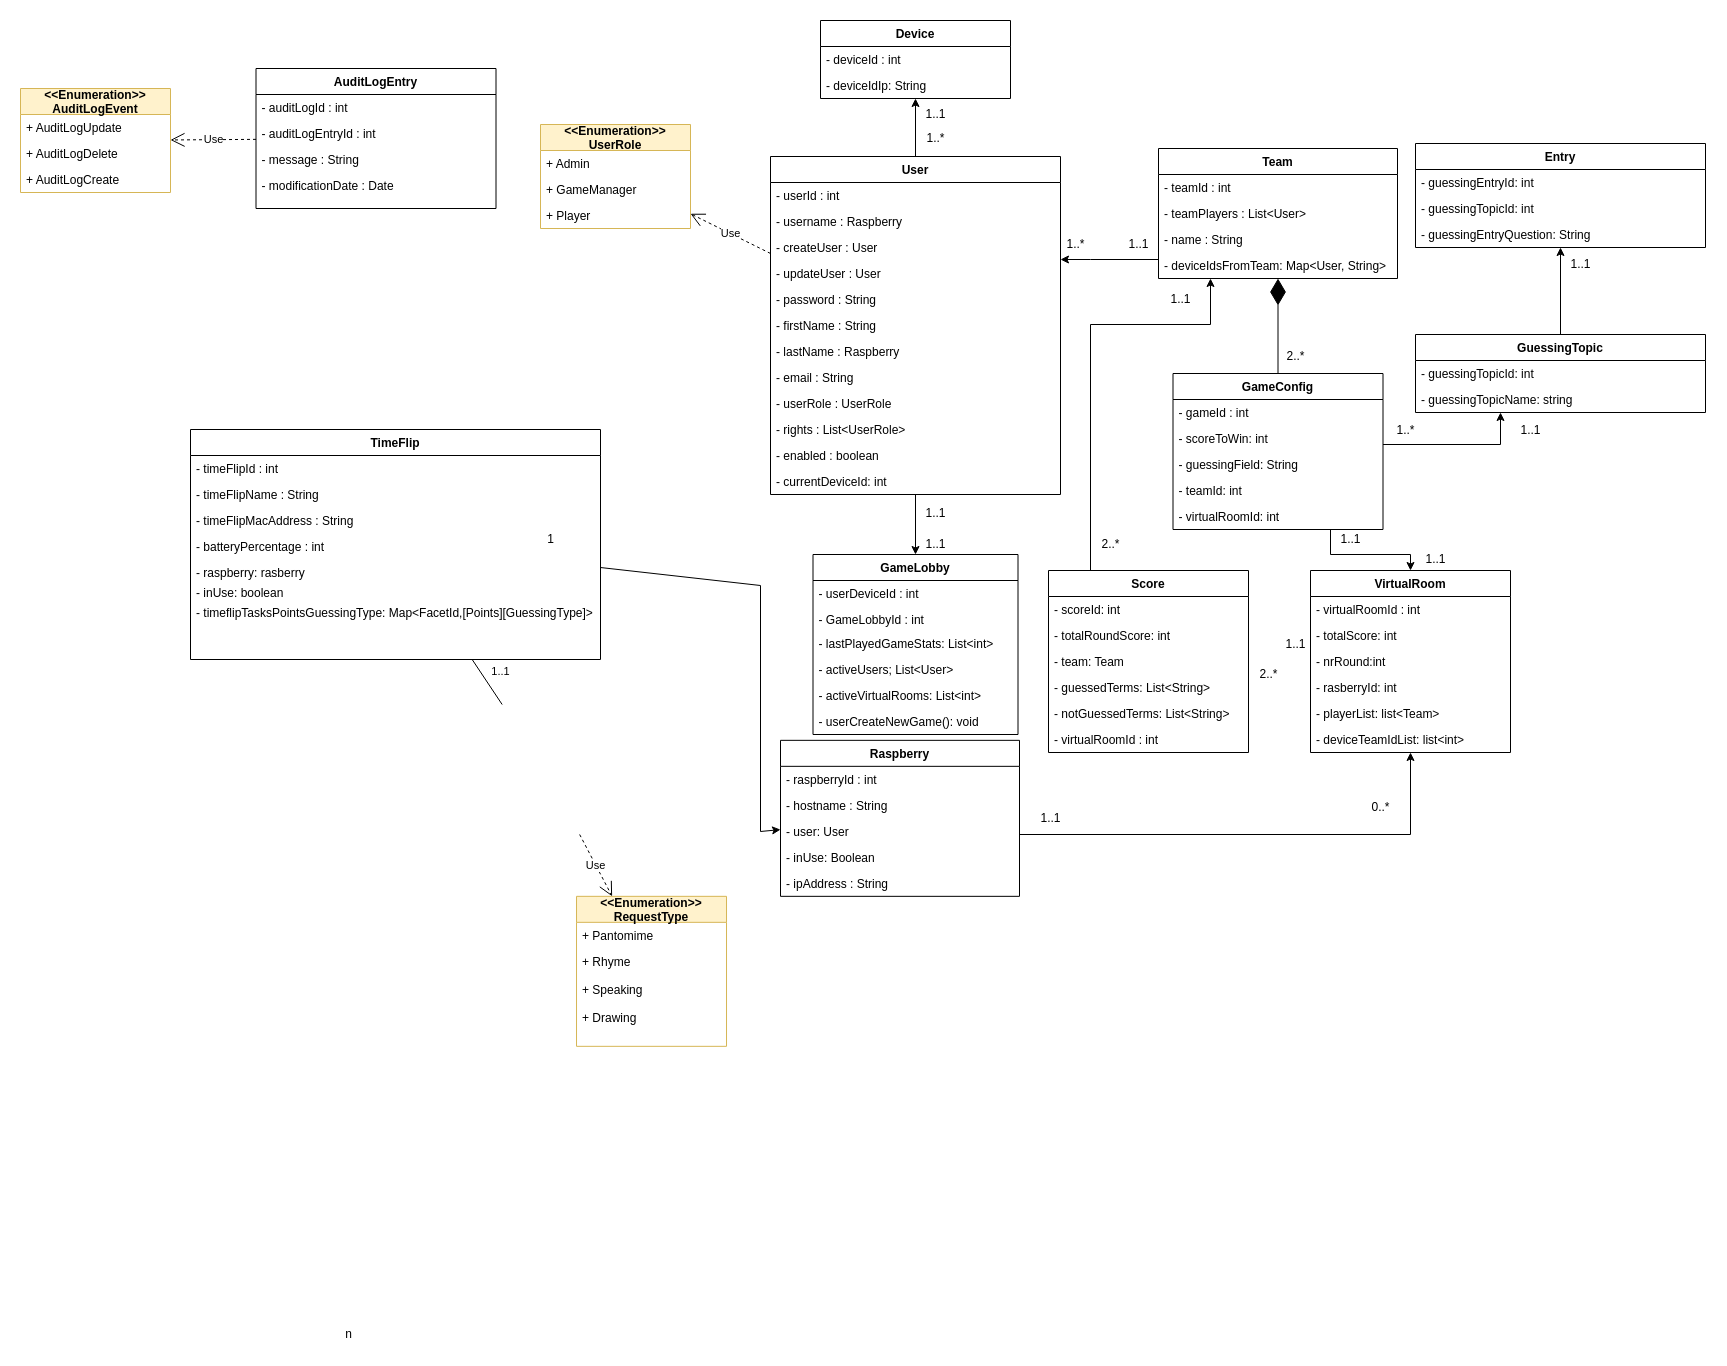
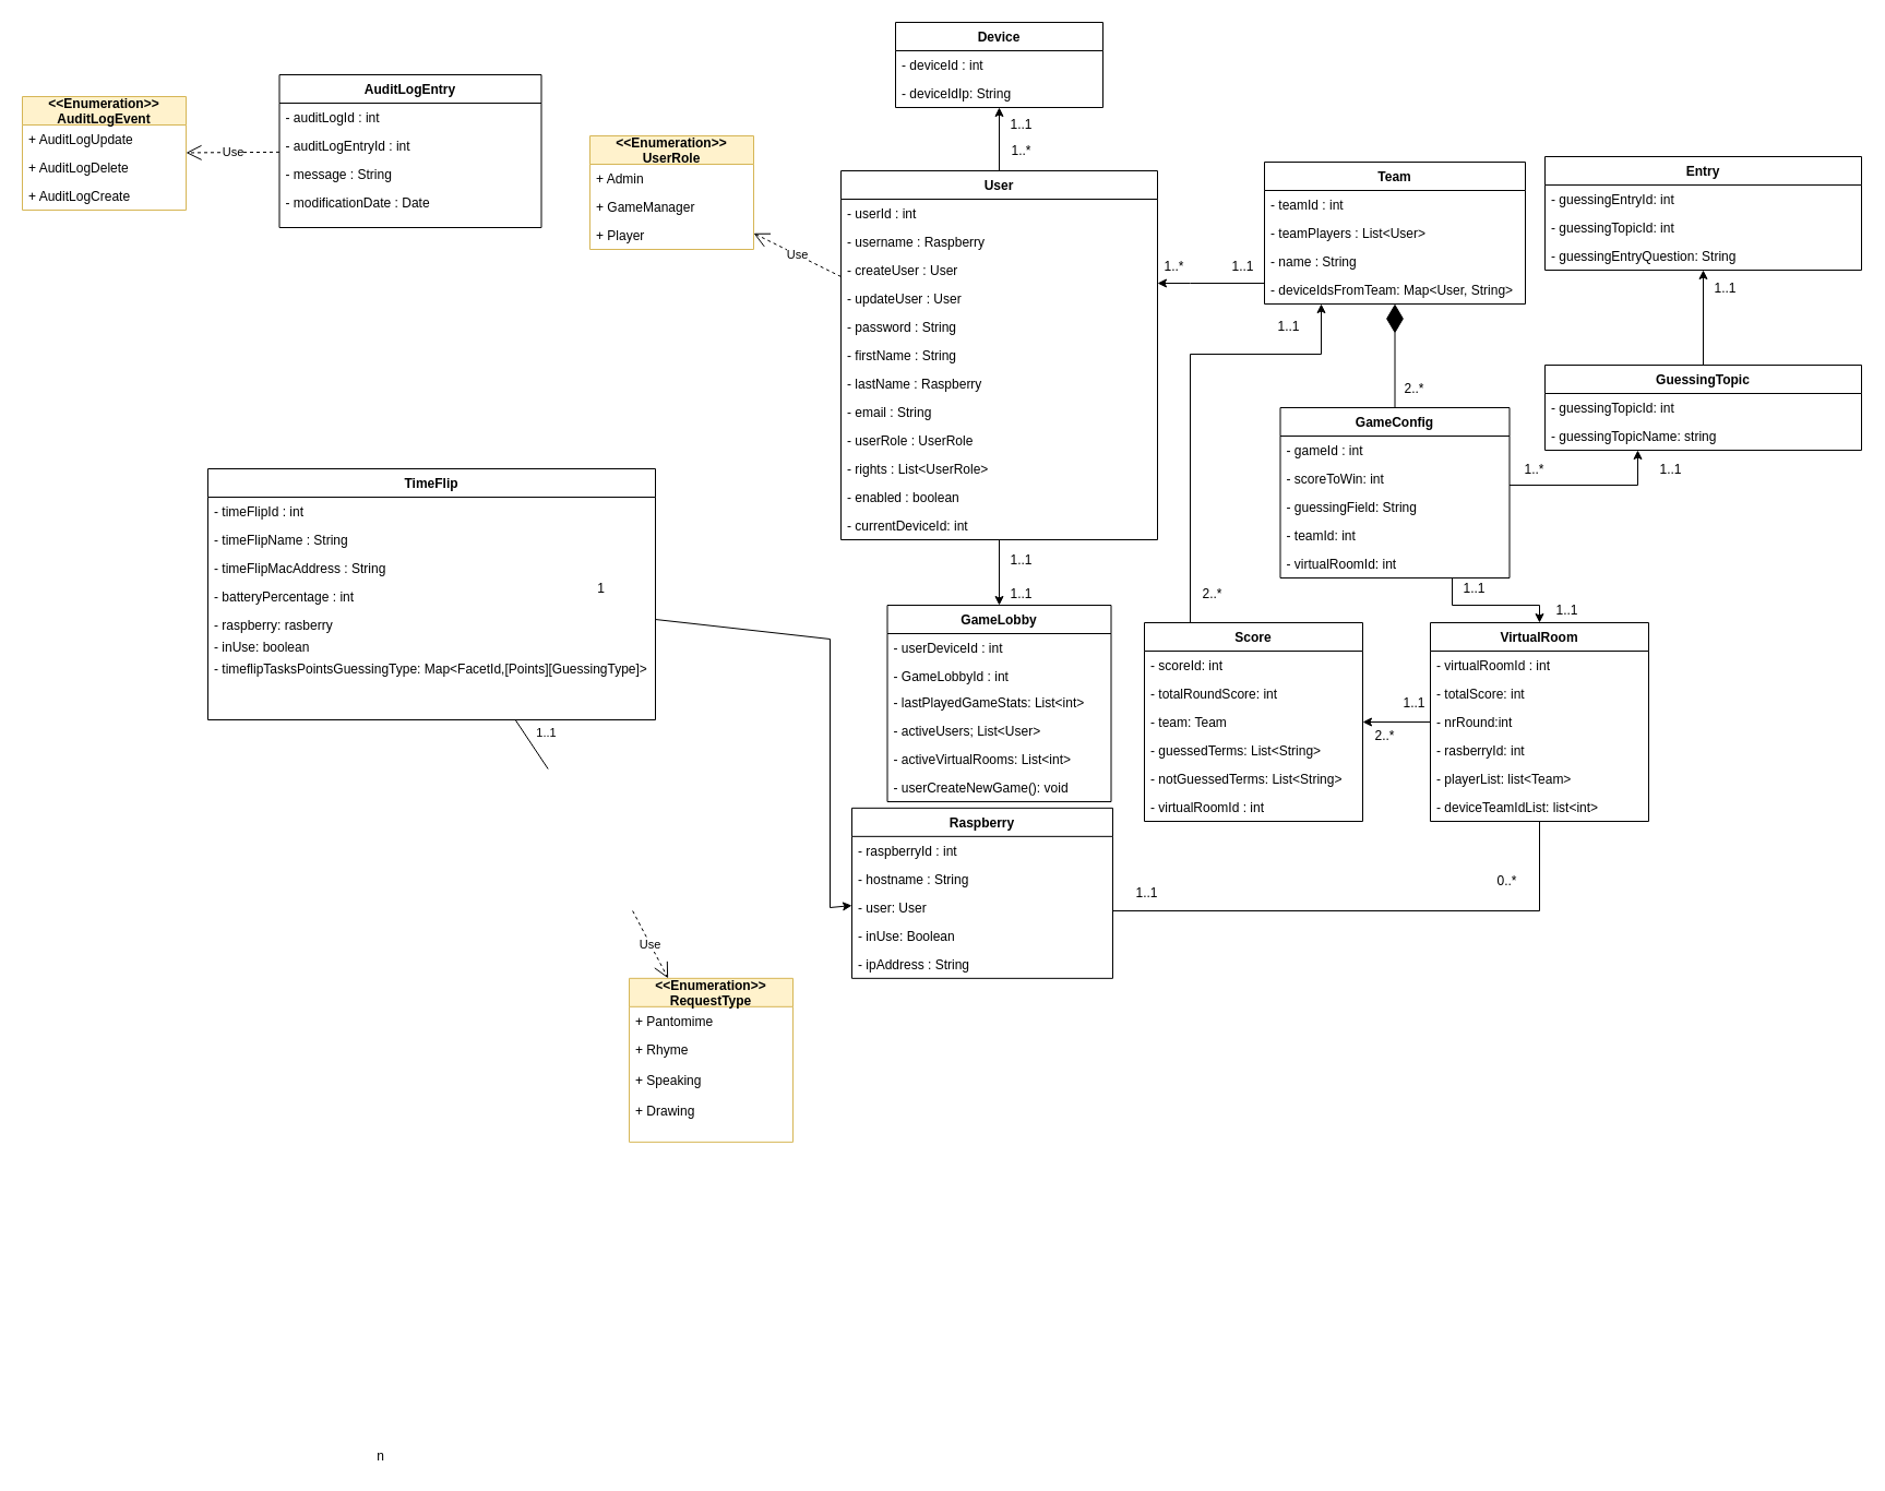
+ <mxCell id="72" style="edgeStyle=none;rounded=0;orthogonalLoop=1;jettySize=auto;html=1;" parent="1" source="40" target="65" edge="1"><mxGeometry relative="1" as="geometry"><mxPoint x="1168" y="594" as="targetPoint" /><mxPoint x="1207" y="555" as="sourcePoint" /></mxGeometry></mxCell>
- <mxCell id="111" style="edgeStyle=orthogonalEdgeStyle;rounded=0;orthogonalLoop=1;jettySize=auto;html=1;" parent="1" source="39" target="40" edge="1"><mxGeometry relative="1" as="geometry"><Array as="points"><mxPoint x="1019" y="834" /><mxPoint x="1410" y="834" /></Array></mxGeometry></mxCell>
+ <mxCell id="111" style="edgeStyle=orthogonalEdgeStyle;rounded=0;orthogonalLoop=1;jettySize=auto;html=1;endArrow=none;" parent="1" source="39" target="40" edge="1"><mxGeometry relative="1" as="geometry"><Array as="points"><mxPoint x="1019" y="834" /><mxPoint x="1410" y="834" /></Array></mxGeometry></mxCell>
